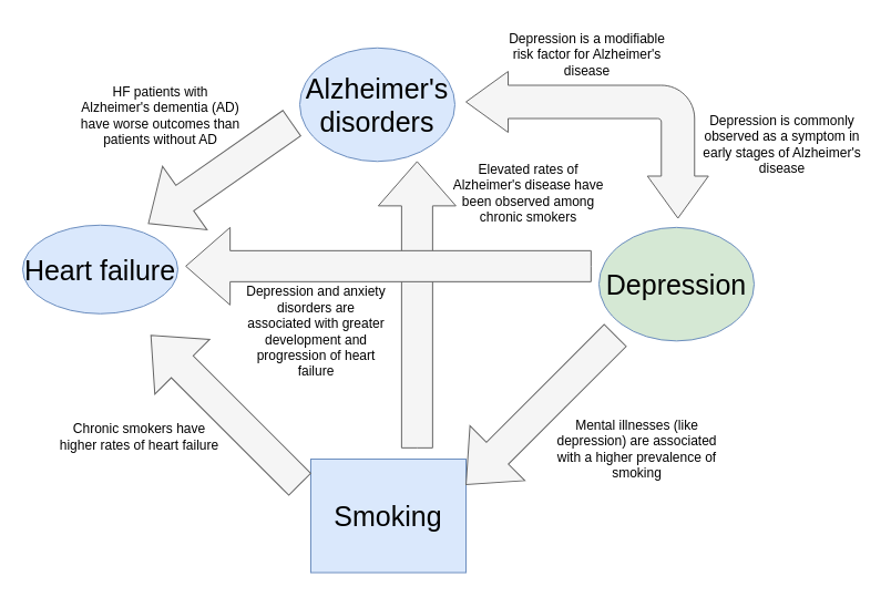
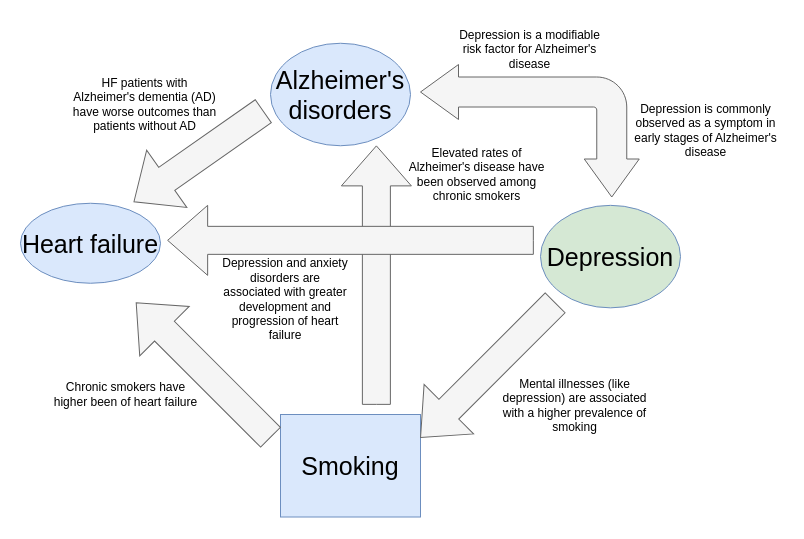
- <mxCell id="12" value="Chronic smokers have higher rates of heart failure" style="text;html=1;strokeColor=none;fillColor=none;align=center;verticalAlign=middle;whiteSpace=wrap;rounded=0;" vertex="1" parent="1"><mxGeometry x="50" y="364" width="151.25" height="60" as="geometry" /></mxCell>
+ <mxCell id="12" value="Chronic smokers have higher been of heart failure" style="text;html=1;strokeColor=none;fillColor=none;align=center;verticalAlign=middle;whiteSpace=wrap;rounded=0;" vertex="1" parent="1"><mxGeometry x="50" y="364" width="151.25" height="60" as="geometry" /></mxCell>
